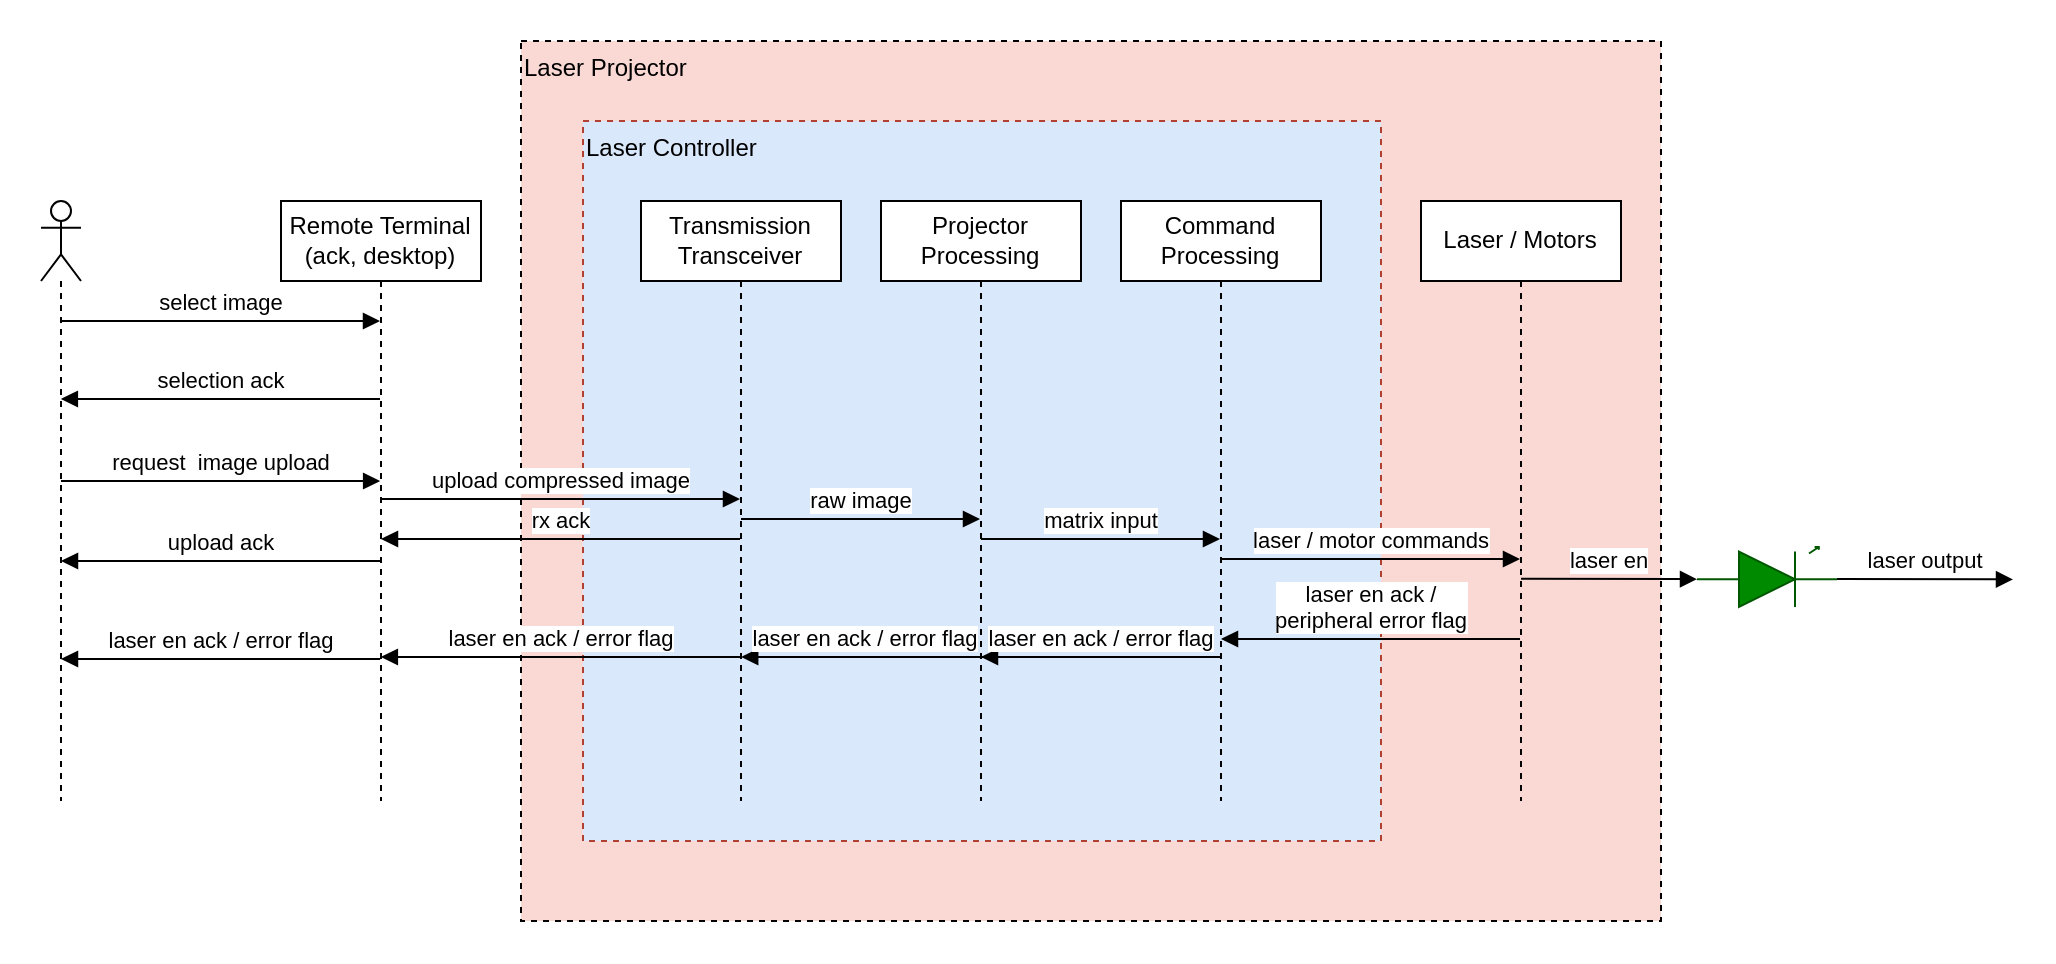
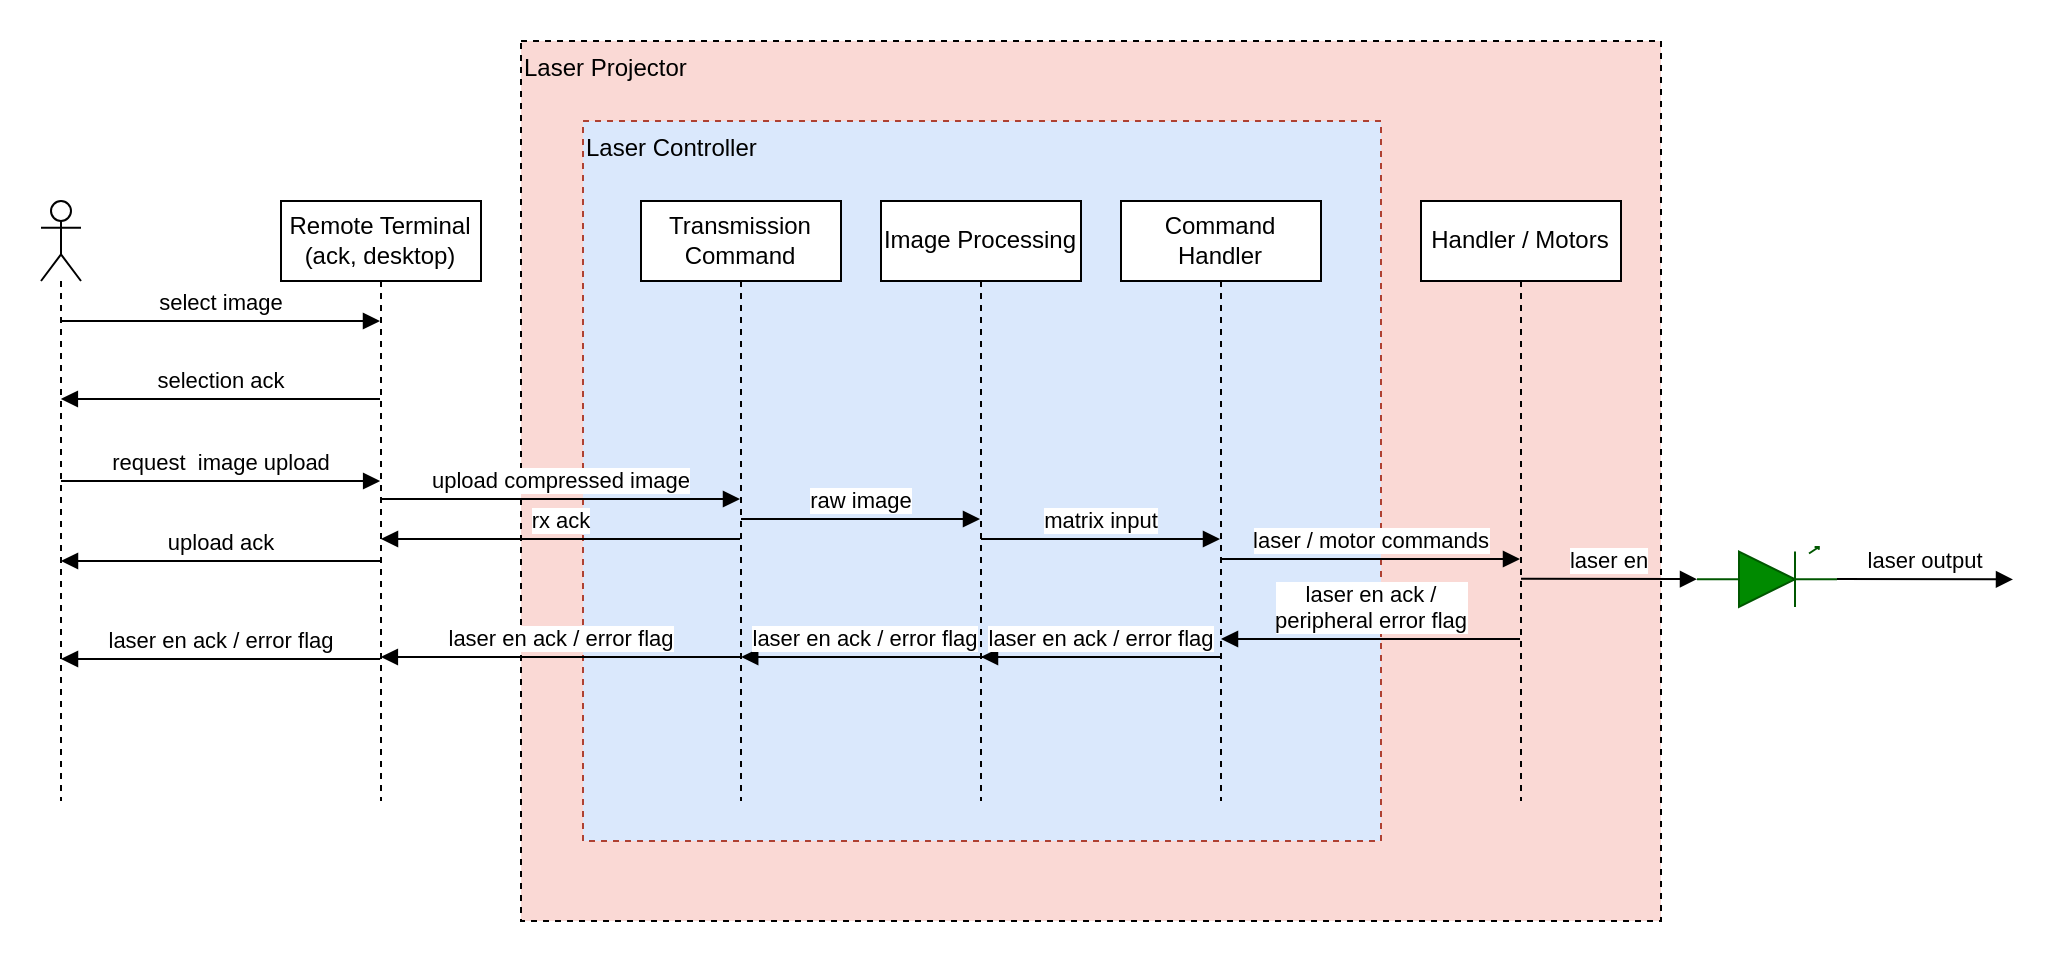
- <mxCell id="9" value="Transmission Transceiver" style="shape=umlLifeline;perimeter=lifelinePerimeter;whiteSpace=wrap;html=1;container=1;collapsible=0;recursiveResize=0;outlineConnect=0;" vertex="1" parent="1"><mxGeometry x="320" y="100" width="100" height="300" as="geometry" /></mxCell>
+ <mxCell id="9" value="Transmission Command" style="shape=umlLifeline;perimeter=lifelinePerimeter;whiteSpace=wrap;html=1;container=1;collapsible=0;recursiveResize=0;outlineConnect=0;" vertex="1" parent="1"><mxGeometry x="320" y="100" width="100" height="300" as="geometry" /></mxCell>
- <mxCell id="14" value="Projector Processing" style="shape=umlLifeline;perimeter=lifelinePerimeter;whiteSpace=wrap;html=1;container=1;collapsible=0;recursiveResize=0;outlineConnect=0;" vertex="1" parent="1"><mxGeometry x="440" y="100" width="100" height="300" as="geometry" /></mxCell>
+ <mxCell id="14" value="Image Processing" style="shape=umlLifeline;perimeter=lifelinePerimeter;whiteSpace=wrap;html=1;container=1;collapsible=0;recursiveResize=0;outlineConnect=0;" vertex="1" parent="1"><mxGeometry x="440" y="100" width="100" height="300" as="geometry" /></mxCell>
- <mxCell id="16" value="Command Processing" style="shape=umlLifeline;perimeter=lifelinePerimeter;whiteSpace=wrap;html=1;container=1;collapsible=0;recursiveResize=0;outlineConnect=0;" vertex="1" parent="1"><mxGeometry x="560" y="100" width="100" height="300" as="geometry" /></mxCell>
+ <mxCell id="16" value="Command Handler" style="shape=umlLifeline;perimeter=lifelinePerimeter;whiteSpace=wrap;html=1;container=1;collapsible=0;recursiveResize=0;outlineConnect=0;" vertex="1" parent="1"><mxGeometry x="560" y="100" width="100" height="300" as="geometry" /></mxCell>
- <mxCell id="19" value="Laser / Motors" style="shape=umlLifeline;perimeter=lifelinePerimeter;whiteSpace=wrap;html=1;container=1;collapsible=0;recursiveResize=0;outlineConnect=0;" vertex="1" parent="1"><mxGeometry x="710" y="100" width="100" height="300" as="geometry" /></mxCell>
+ <mxCell id="19" value="Handler / Motors" style="shape=umlLifeline;perimeter=lifelinePerimeter;whiteSpace=wrap;html=1;container=1;collapsible=0;recursiveResize=0;outlineConnect=0;" vertex="1" parent="1"><mxGeometry x="710" y="100" width="100" height="300" as="geometry" /></mxCell>
